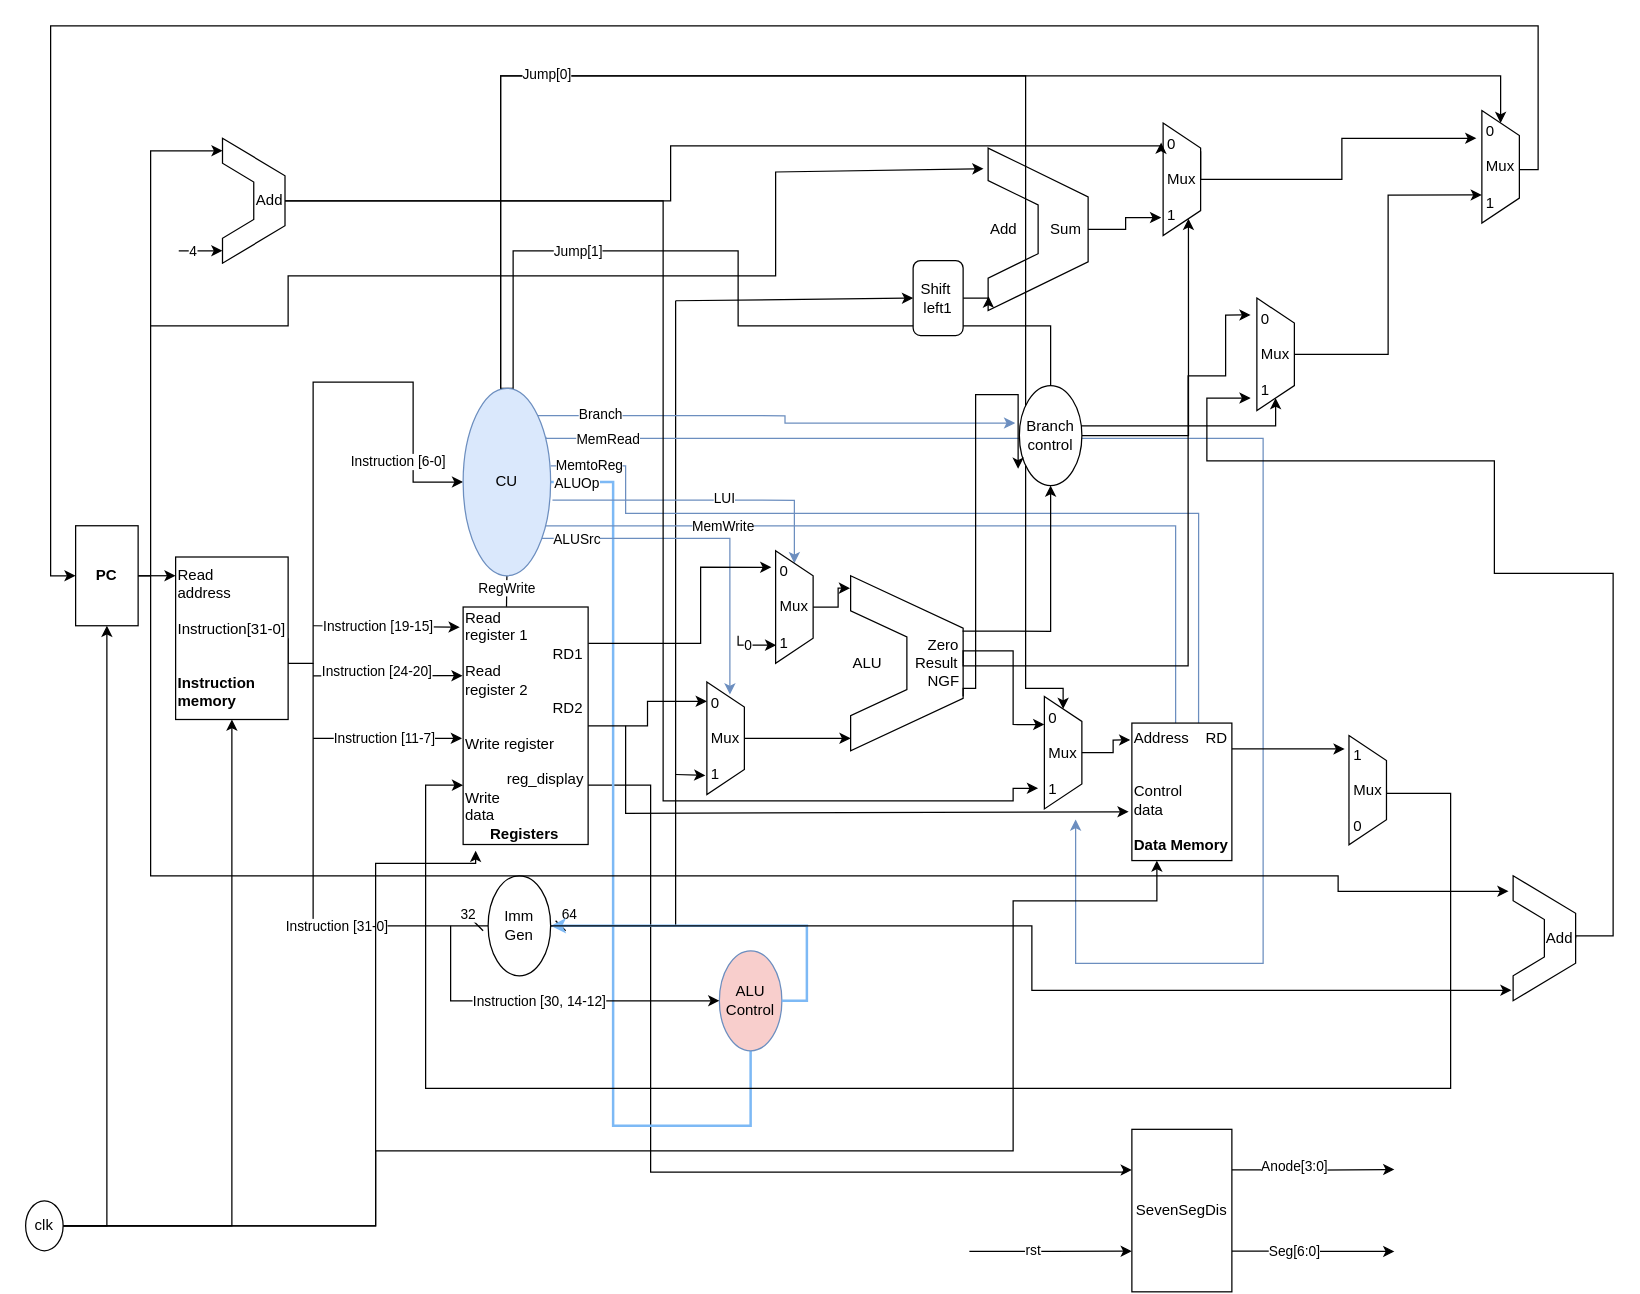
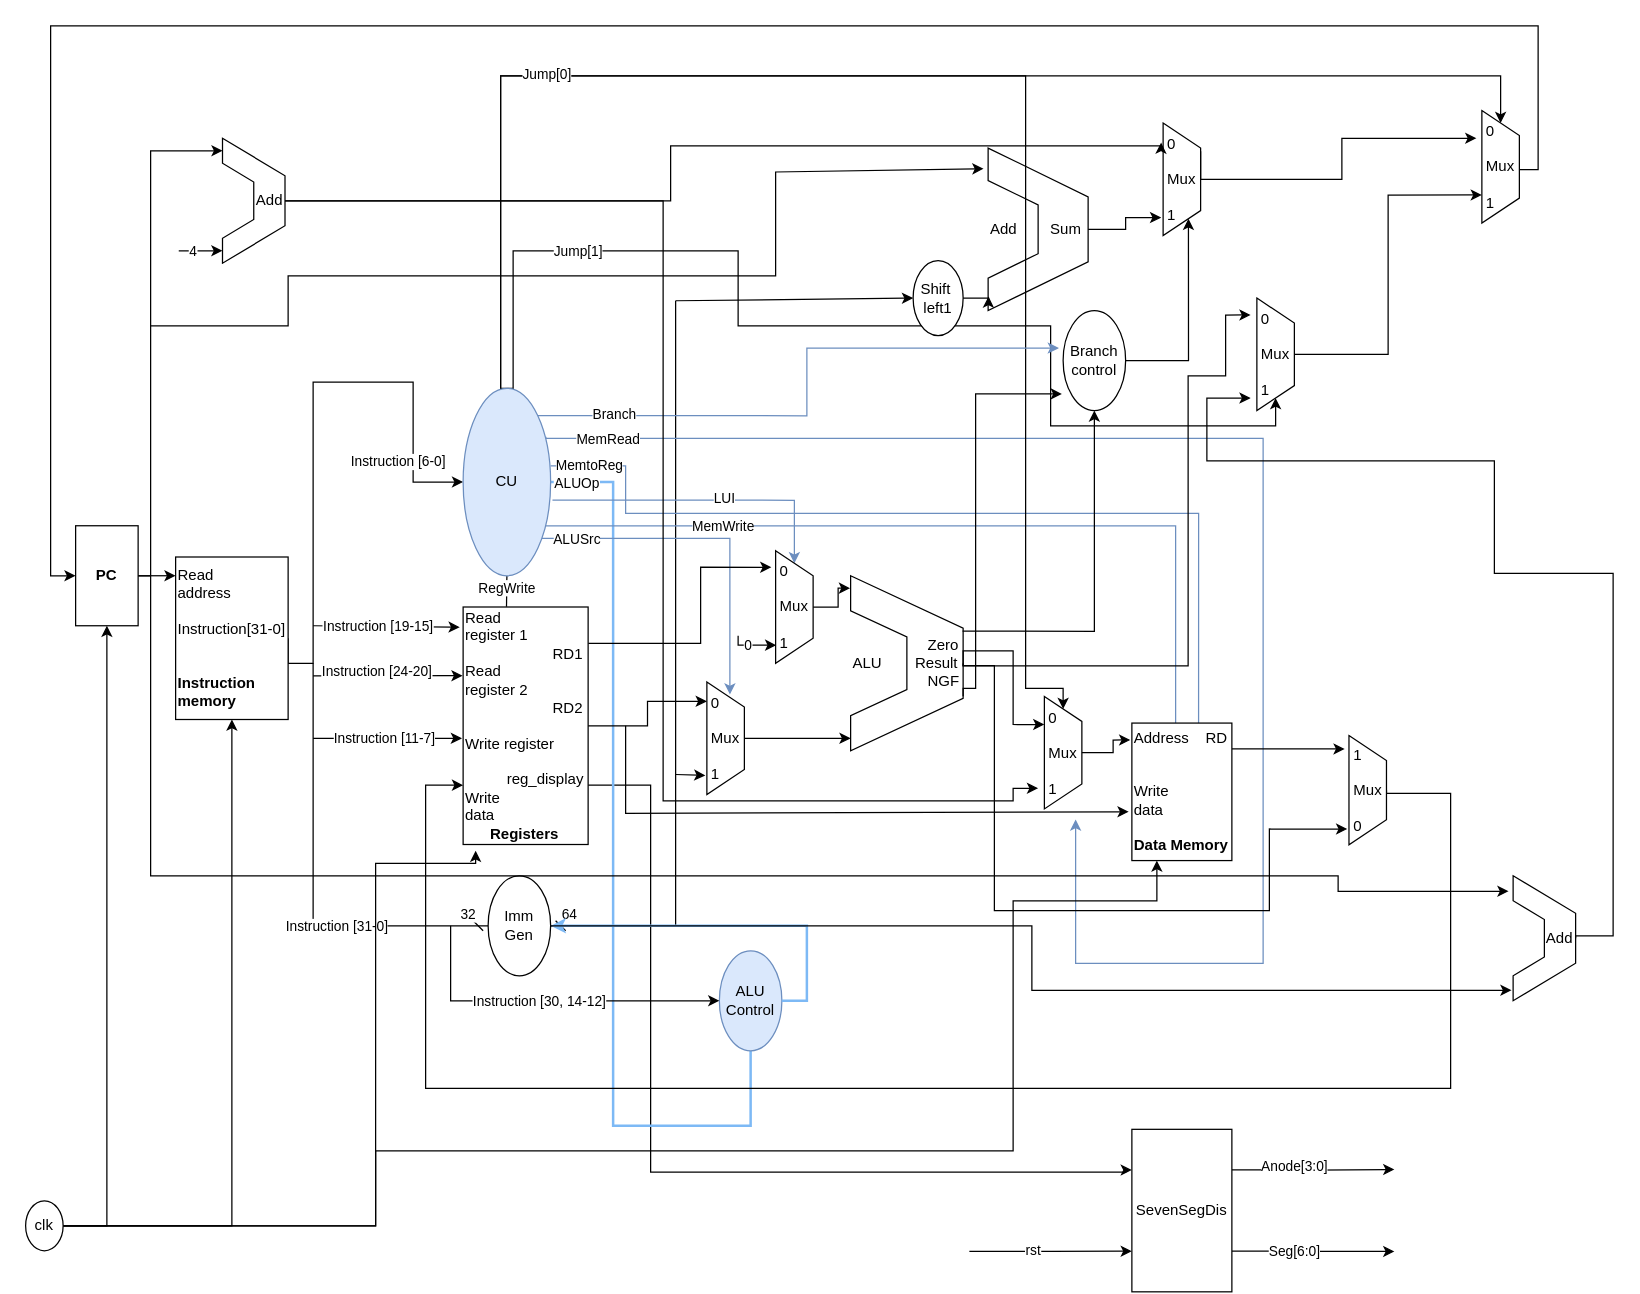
- <mxCell id="31" value="Shift&amp;nbsp;&lt;br&gt;left1" style="whiteSpace=wrap;html=1;rounded=1;" parent="1" vertex="1"><mxGeometry x="730" y="207.86" width="40" height="60" as="geometry" /></mxCell>
+ <mxCell id="31" value="Shift&amp;nbsp;&lt;br&gt;left1" style="ellipse;whiteSpace=wrap;html=1;" parent="1" vertex="1"><mxGeometry x="730" y="207.86" width="40" height="60" as="geometry" /></mxCell>
- <mxCell id="73" value="Branch&lt;br&gt;control" style="ellipse;whiteSpace=wrap;html=1;" vertex="1" parent="1"><mxGeometry x="815" y="307.86" width="50" height="80" as="geometry" /></mxCell>
+ <mxCell id="73" value="Branch&lt;br&gt;control" style="ellipse;whiteSpace=wrap;html=1;" vertex="1" parent="1"><mxGeometry x="850" y="247.86" width="50" height="80" as="geometry" /></mxCell>
- <mxCell id="43" value="Address&amp;nbsp; &amp;nbsp; RD&lt;br&gt;&lt;br&gt;&lt;br&gt;Control&lt;br&gt;data&lt;br&gt;&lt;br&gt;&lt;b&gt;Data Memory&lt;/b&gt;" style="rounded=0;whiteSpace=wrap;html=1;align=left;" parent="1" vertex="1"><mxGeometry x="905" y="577.86" width="80" height="110" as="geometry" /></mxCell>
+ <mxCell id="43" value="Address&amp;nbsp; &amp;nbsp; RD&lt;br&gt;&lt;br&gt;&lt;br&gt;Write&lt;br&gt;data&lt;br&gt;&lt;br&gt;&lt;b&gt;Data Memory&lt;/b&gt;" style="rounded=0;whiteSpace=wrap;html=1;align=left;" parent="1" vertex="1"><mxGeometry x="905" y="577.86" width="80" height="110" as="geometry" /></mxCell>
+ <mxCell id="86" style="edgeStyle=orthogonalEdgeStyle;rounded=0;orthogonalLoop=1;jettySize=auto;html=1;exitX=1;exitY=0.5;exitDx=0;exitDy=0;entryX=0.856;entryY=1.046;entryDx=0;entryDy=0;entryPerimeter=0;" edge="1" parent="1" source="38" target="40"><mxGeometry relative="1" as="geometry"><Array as="points"><mxPoint x="795" y="531.86" /><mxPoint x="795" y="727.86" /><mxPoint x="1015" y="727.86" /><mxPoint x="1015" y="662.86" /></Array></mxGeometry></mxCell>
- <mxCell id="35" value="ALU&lt;br&gt;Control" style="ellipse;whiteSpace=wrap;html=1;fillColor=#f8cecc;strokeColor=#6c8ebf;" parent="1" vertex="1"><mxGeometry x="575" y="760" width="50" height="80" as="geometry" /></mxCell>
+ <mxCell id="35" value="ALU&lt;br&gt;Control" style="ellipse;whiteSpace=wrap;html=1;fillColor=#dae8fc;strokeColor=#6c8ebf;" parent="1" vertex="1"><mxGeometry x="575" y="760" width="50" height="80" as="geometry" /></mxCell>
